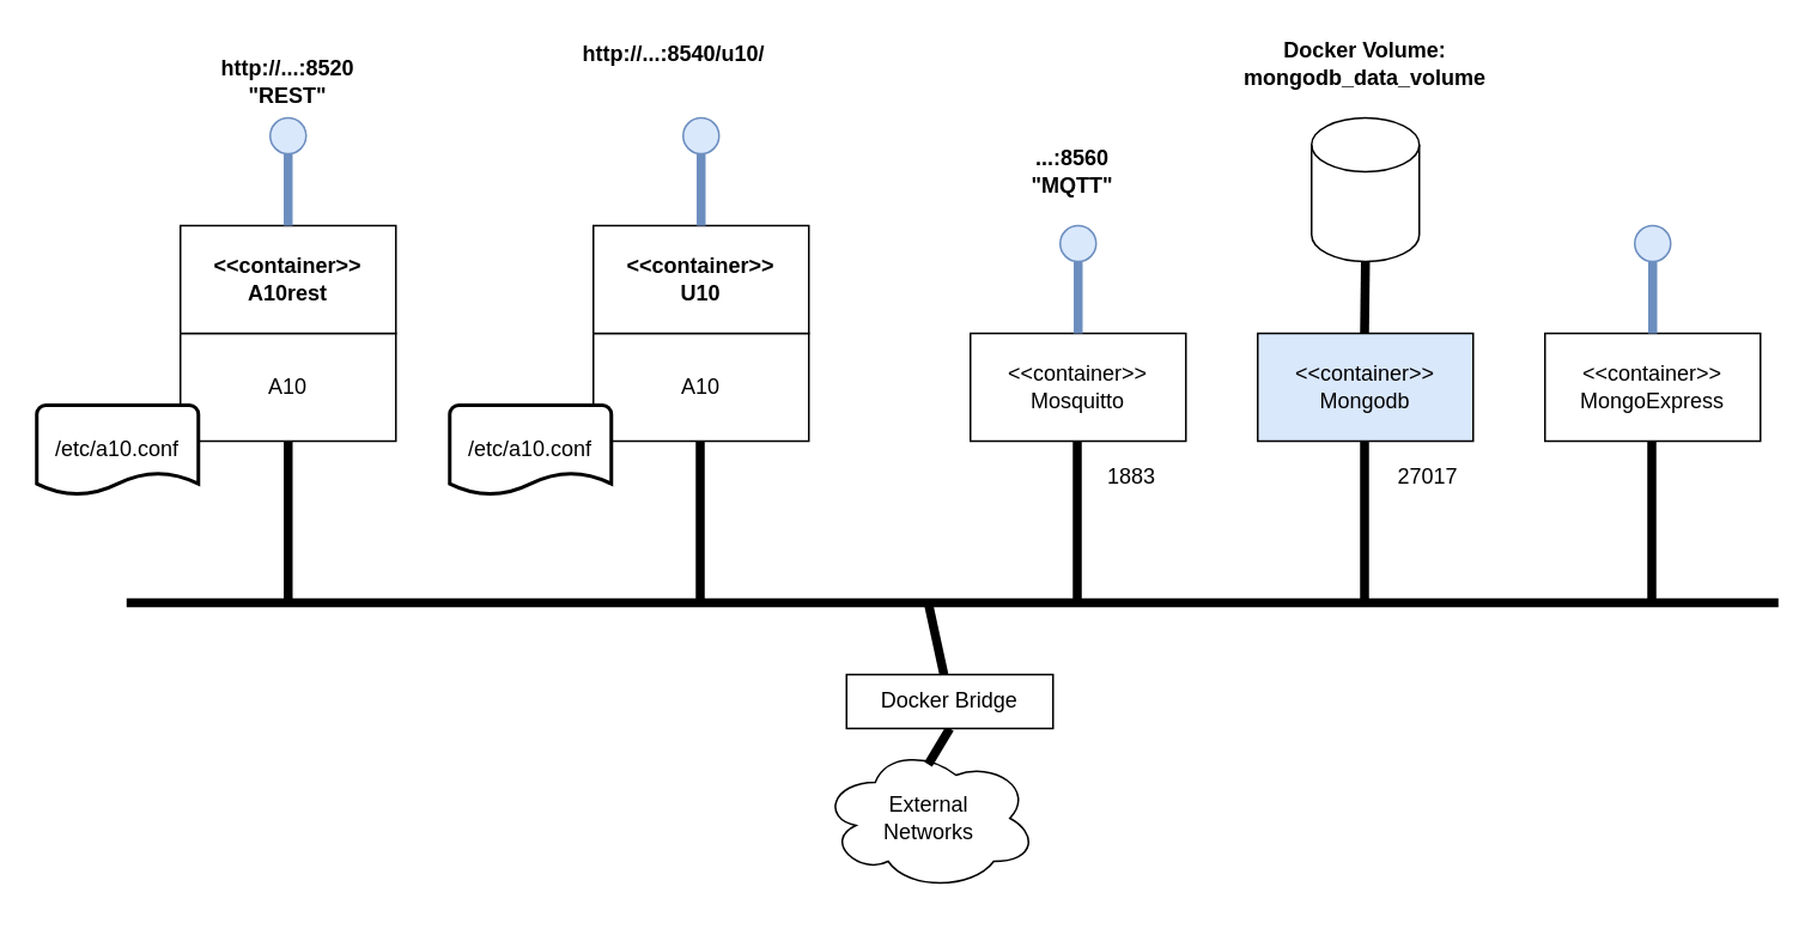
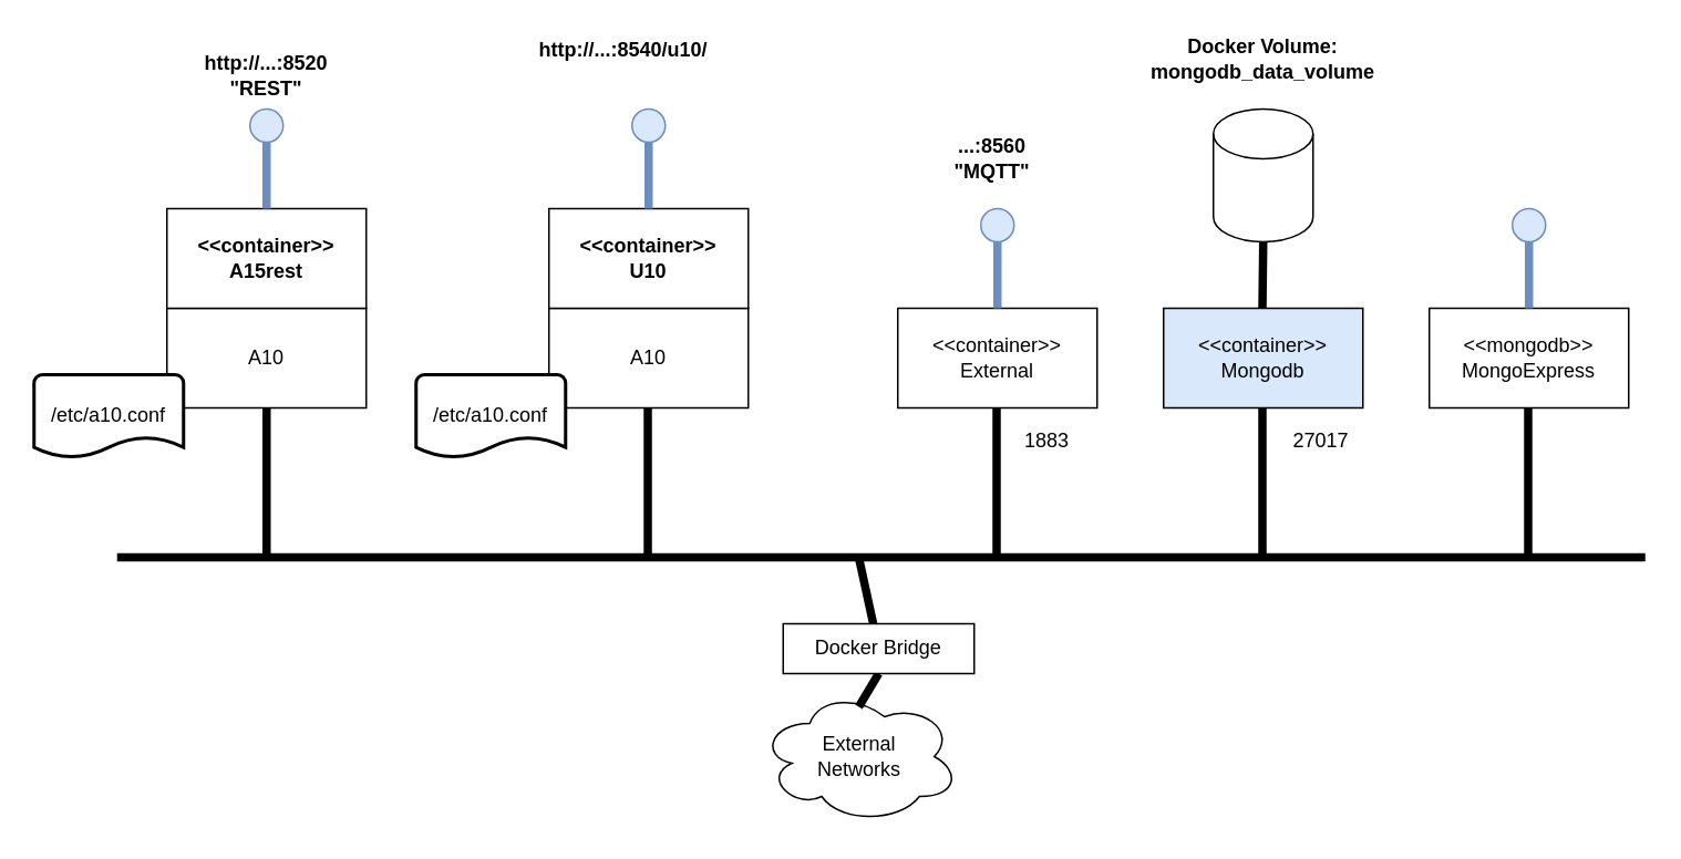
- <mxCell id="4" value="&lt;div&gt;&amp;lt;&amp;lt;container&amp;gt;&amp;gt;&lt;/div&gt;&lt;div&gt;A10rest&lt;/div&gt;" style="rounded=0;whiteSpace=wrap;html=1;fontStyle=1" vertex="1" parent="1"><mxGeometry x="100" y="125" width="120" height="60" as="geometry" /></mxCell>
+ <mxCell id="4" value="&lt;div&gt;&amp;lt;&amp;lt;container&amp;gt;&amp;gt;&lt;/div&gt;&lt;div&gt;A15rest&lt;/div&gt;" style="rounded=0;whiteSpace=wrap;html=1;fontStyle=1" vertex="1" parent="1"><mxGeometry x="100" y="125" width="120" height="60" as="geometry" /></mxCell>
- <mxCell id="8" value="&lt;div&gt;&amp;lt;&amp;lt;container&amp;gt;&amp;gt;&lt;br&gt;&lt;/div&gt;&lt;div&gt;Mosquitto&lt;/div&gt;" style="rounded=0;whiteSpace=wrap;html=1;" vertex="1" parent="1"><mxGeometry x="540" y="185" width="120" height="60" as="geometry" /></mxCell>
+ <mxCell id="8" value="&lt;div&gt;&amp;lt;&amp;lt;container&amp;gt;&amp;gt;&lt;br&gt;&lt;/div&gt;&lt;div&gt;External&lt;/div&gt;" style="rounded=0;whiteSpace=wrap;html=1;" vertex="1" parent="1"><mxGeometry x="540" y="185" width="120" height="60" as="geometry" /></mxCell>
- <mxCell id="11" value="&lt;div&gt;&amp;lt;&amp;lt;container&amp;gt;&amp;gt;&lt;br&gt;&lt;/div&gt;&lt;div&gt;MongoExpress&lt;/div&gt;" style="rounded=0;whiteSpace=wrap;html=1;" vertex="1" parent="1"><mxGeometry x="860" y="185" width="120" height="60" as="geometry" /></mxCell>
+ <mxCell id="11" value="&lt;div&gt;&amp;lt;&amp;lt;mongodb&amp;gt;&amp;gt;&lt;br&gt;&lt;/div&gt;&lt;div&gt;MongoExpress&lt;/div&gt;" style="rounded=0;whiteSpace=wrap;html=1;" vertex="1" parent="1"><mxGeometry x="860" y="185" width="120" height="60" as="geometry" /></mxCell>
